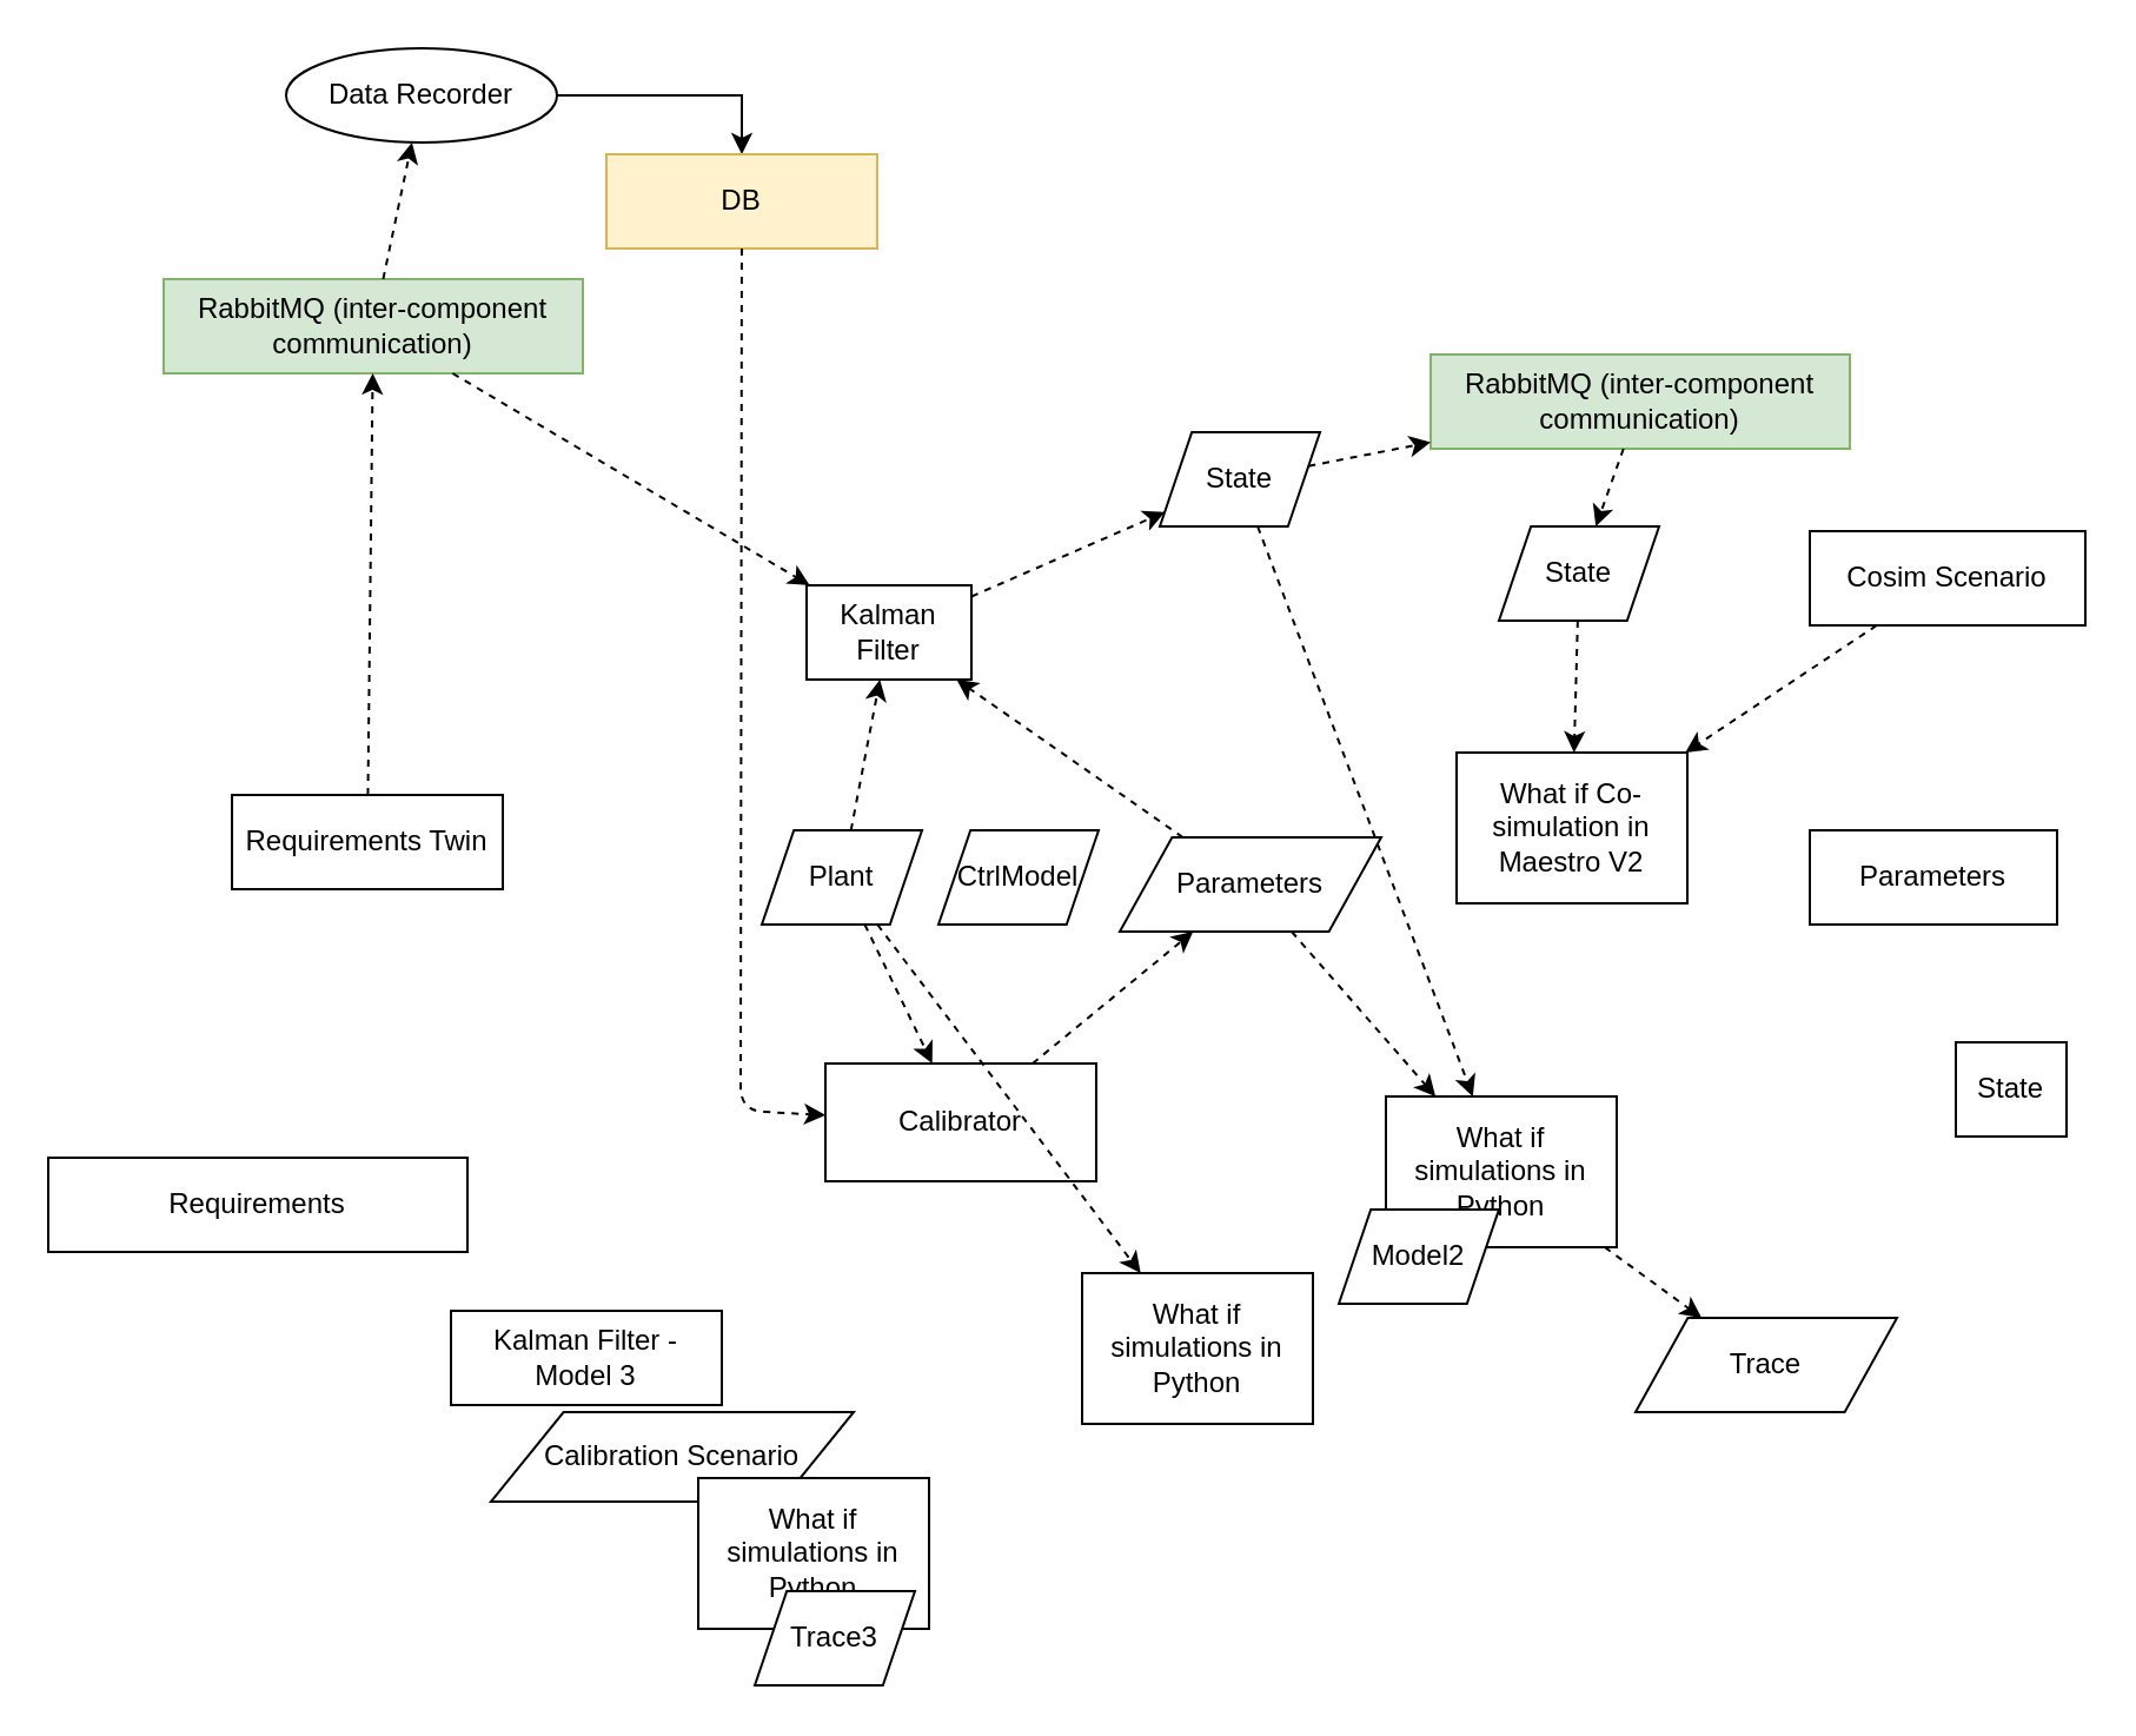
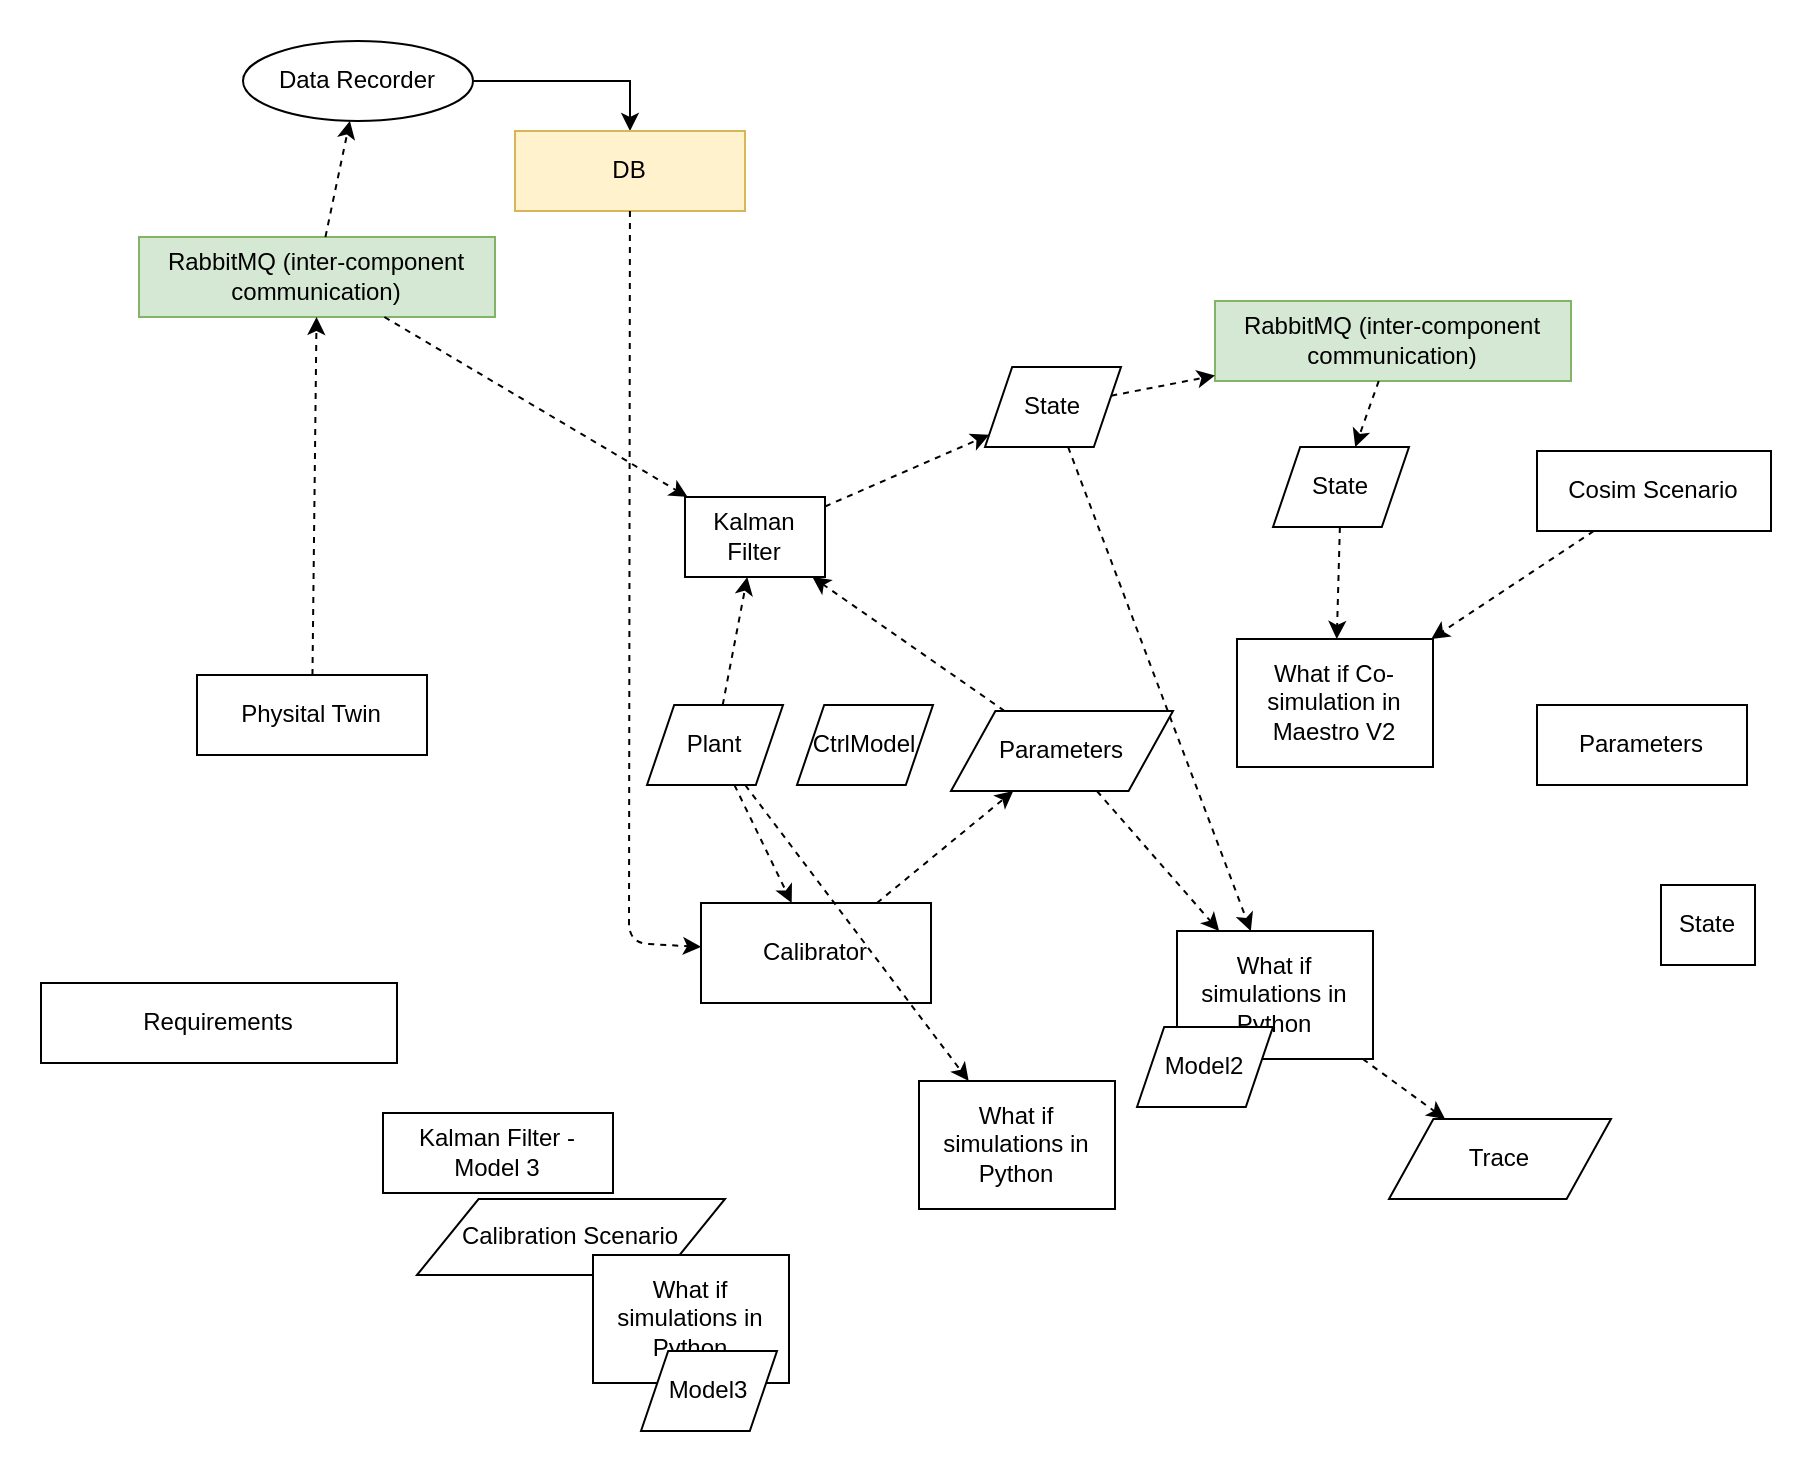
- <mxCell id="6" value="Requirements Twin" style="rounded=0;whiteSpace=wrap;html=1;" vertex="1" parent="1"><mxGeometry x="98" y="337" width="115" height="40" as="geometry" /></mxCell>
+ <mxCell id="6" value="Physital Twin" style="rounded=0;whiteSpace=wrap;html=1;" vertex="1" parent="1"><mxGeometry x="98" y="337" width="115" height="40" as="geometry" /></mxCell>
- <mxCell id="40" value="Trace3" style="shape=parallelogram;perimeter=parallelogramPerimeter;whiteSpace=wrap;html=1;" vertex="1" parent="1"><mxGeometry x="320" y="675" width="68" height="40" as="geometry" /></mxCell>
+ <mxCell id="40" value="Model3" style="shape=parallelogram;perimeter=parallelogramPerimeter;whiteSpace=wrap;html=1;" vertex="1" parent="1"><mxGeometry x="320" y="675" width="68" height="40" as="geometry" /></mxCell>
